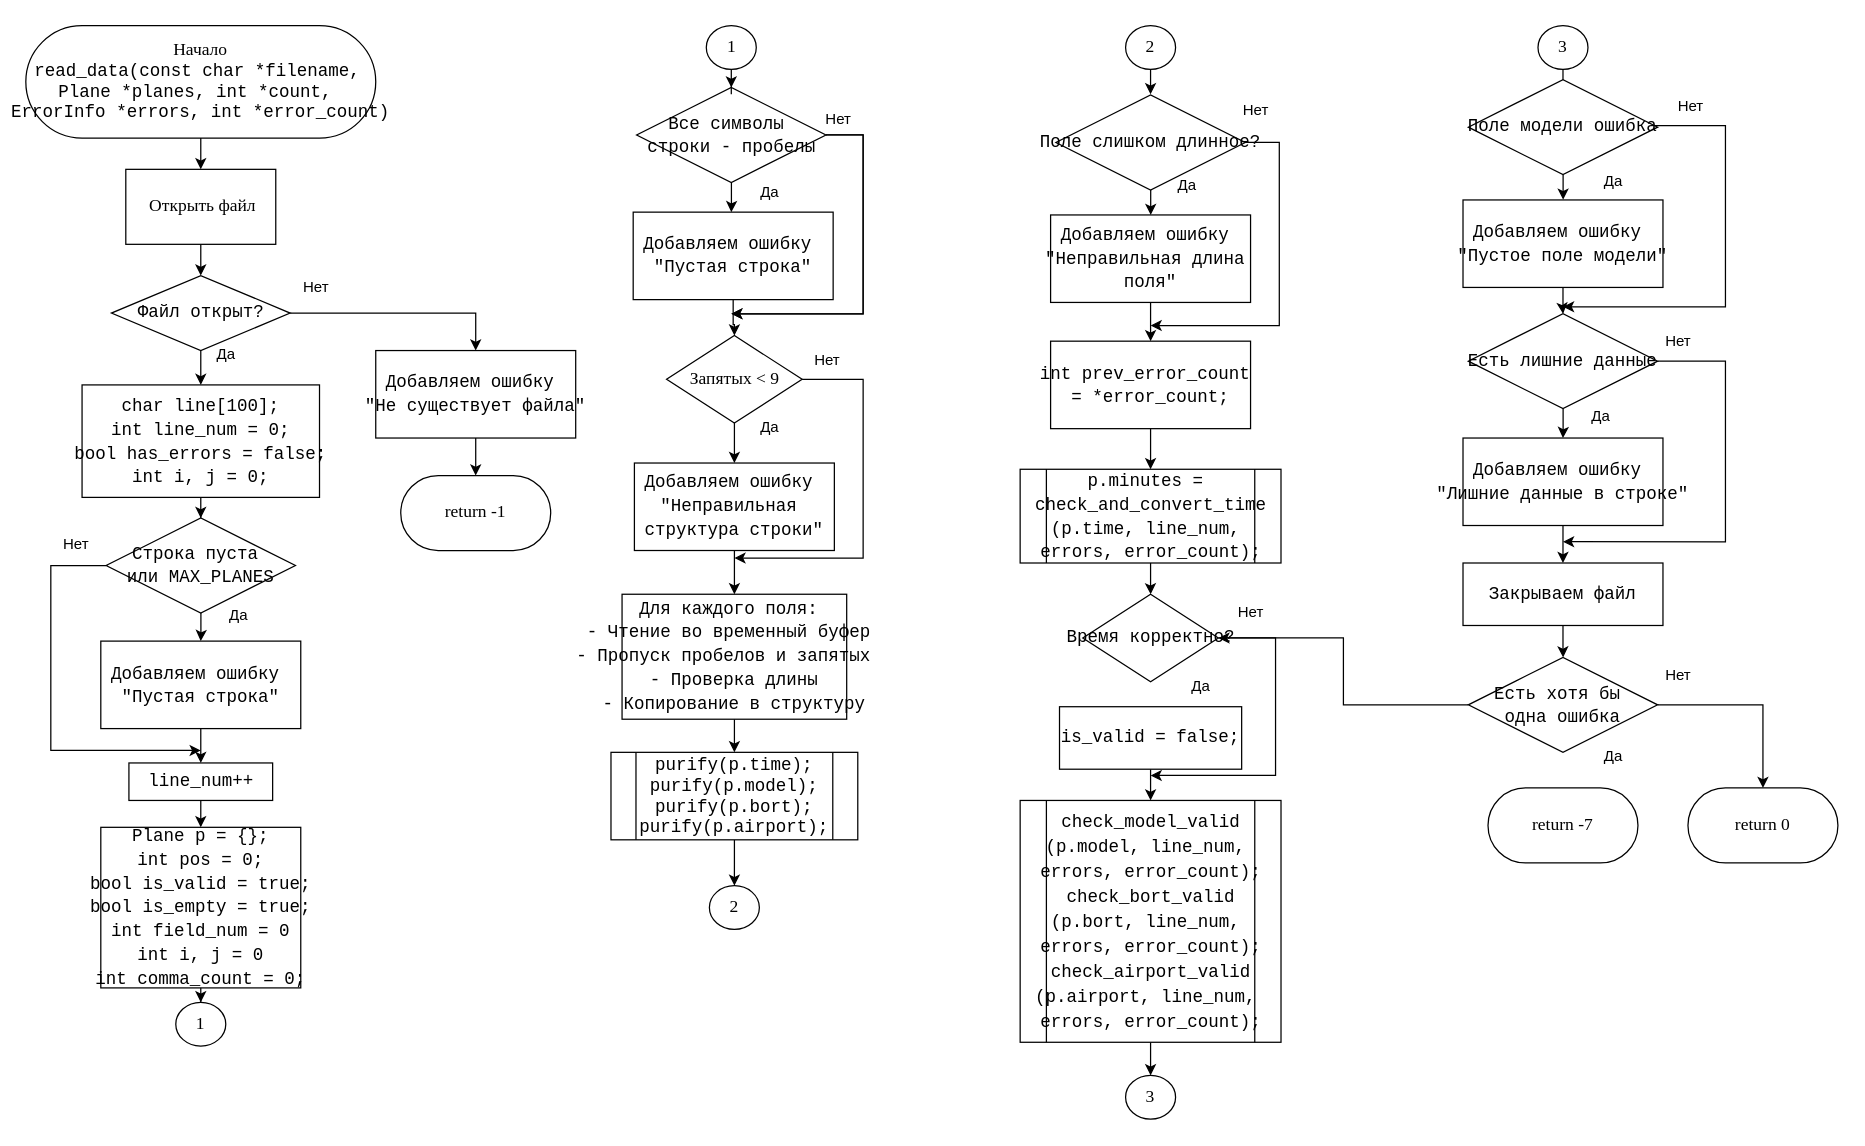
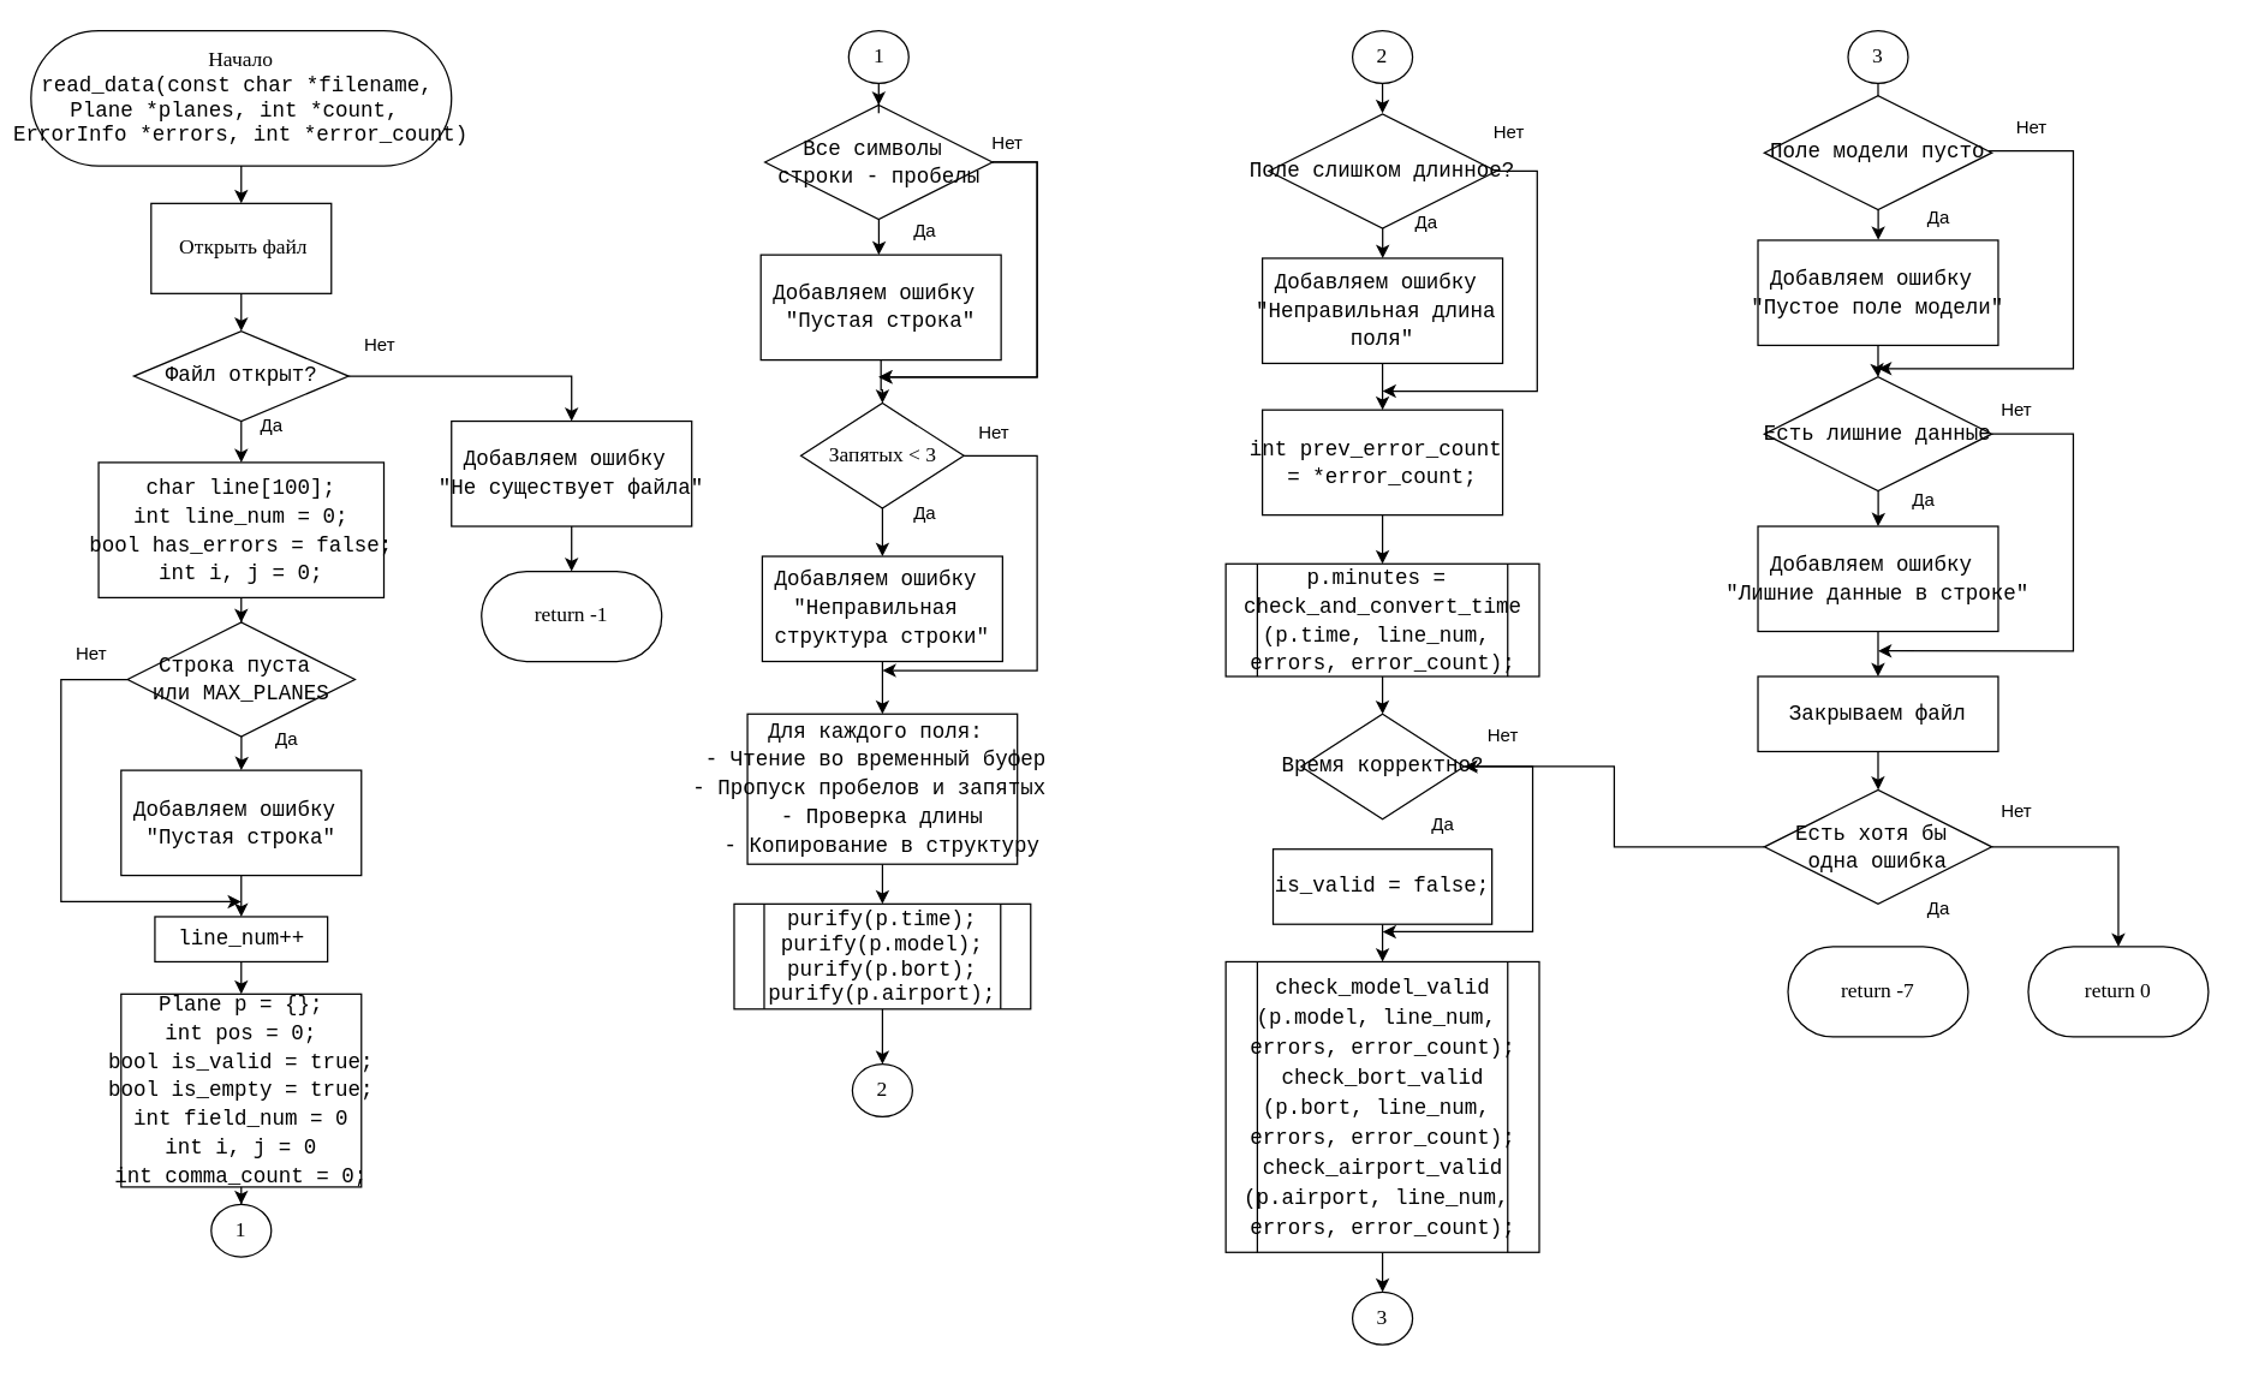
- <mxCell id="48" value="&lt;div style=&quot;font-family: Consolas, &amp;quot;Courier New&amp;quot;, monospace; line-height: 19px; white-space: pre;&quot;&gt;&lt;div style=&quot;line-height: 19px;&quot;&gt;&lt;div style=&quot;line-height: 19px;&quot;&gt;&lt;div style=&quot;line-height: 19px;&quot;&gt;Поле модели ошибка&lt;/div&gt;&lt;/div&gt;&lt;/div&gt;&lt;/div&gt;" style="rhombus;whiteSpace=wrap;html=1;rounded=1;strokeColor=default;align=center;verticalAlign=middle;arcSize=0;fontFamily=Consolas;fontSize=14;fontColor=default;fillColor=default;" parent="1" vertex="1"><mxGeometry x="1174.25" y="63.25" width="151.5" height="76" as="geometry" /></mxCell>
+ <mxCell id="48" value="&lt;div style=&quot;font-family: Consolas, &amp;quot;Courier New&amp;quot;, monospace; line-height: 19px; white-space: pre;&quot;&gt;&lt;div style=&quot;line-height: 19px;&quot;&gt;&lt;div style=&quot;line-height: 19px;&quot;&gt;&lt;div style=&quot;line-height: 19px;&quot;&gt;Поле модели пусто&lt;/div&gt;&lt;/div&gt;&lt;/div&gt;&lt;/div&gt;" style="rhombus;whiteSpace=wrap;html=1;rounded=1;strokeColor=default;align=center;verticalAlign=middle;arcSize=0;fontFamily=Consolas;fontSize=14;fontColor=default;fillColor=default;" parent="1" vertex="1"><mxGeometry x="1174.25" y="63.25" width="151.5" height="76" as="geometry" /></mxCell>
- <mxCell id="32" value="&lt;span style=&quot;font-family: Consolas; font-size: 14px;&quot;&gt;Запятых &amp;lt; 9&lt;/span&gt;" style="rhombus;whiteSpace=wrap;html=1;" parent="1" vertex="1"><mxGeometry x="532.71" y="268" width="108.5" height="70" as="geometry" /></mxCell>
+ <mxCell id="32" value="&lt;span style=&quot;font-family: Consolas; font-size: 14px;&quot;&gt;Запятых &amp;lt; 3&lt;/span&gt;" style="rhombus;whiteSpace=wrap;html=1;" parent="1" vertex="1"><mxGeometry x="532.71" y="268" width="108.5" height="70" as="geometry" /></mxCell>
